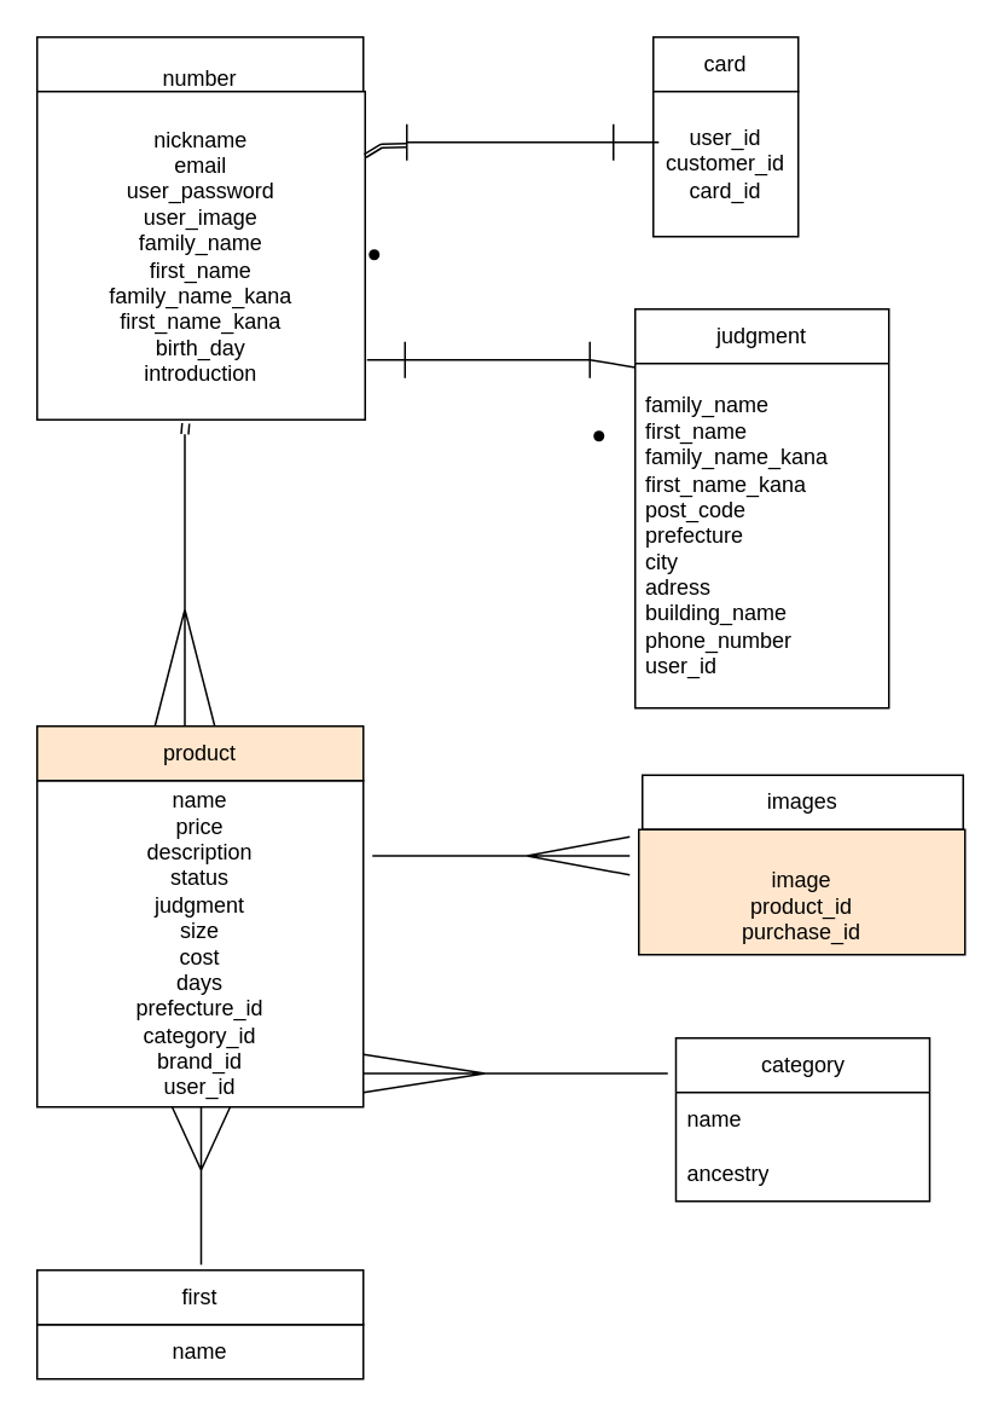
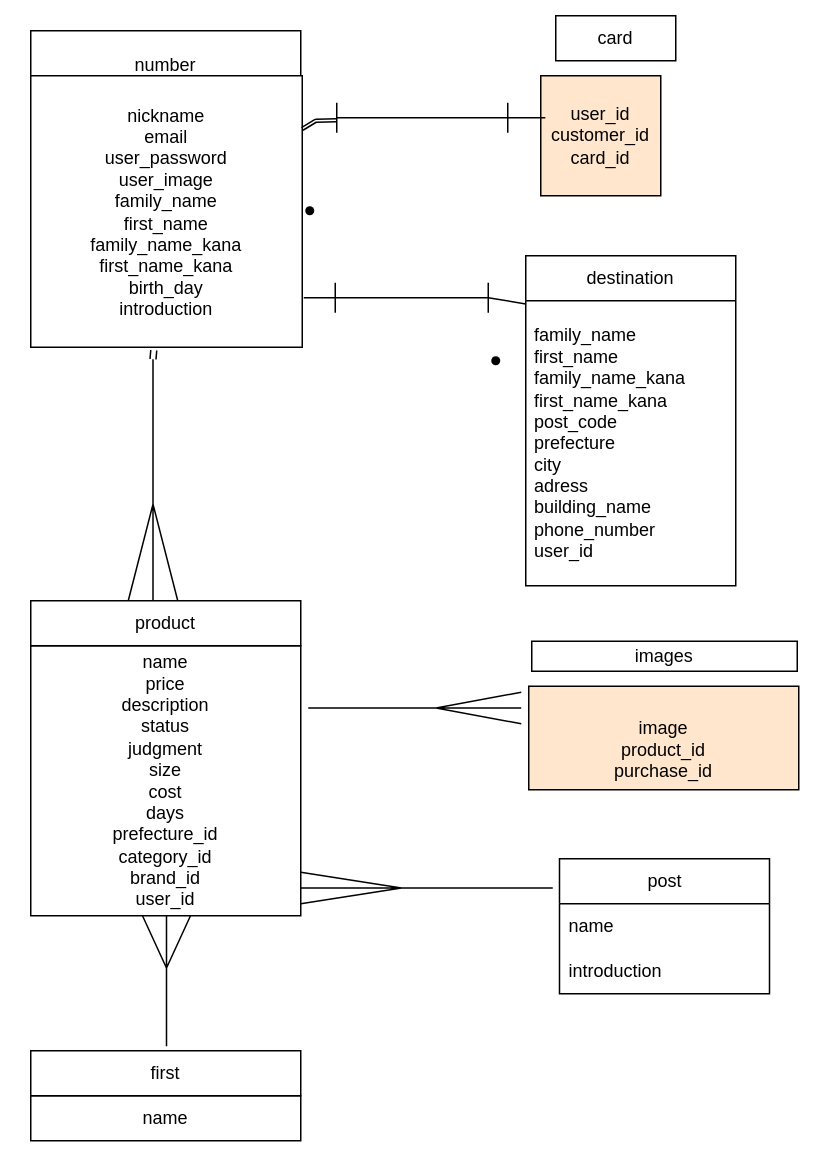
- <mxCell id="3" value="card" style="rounded=0;whiteSpace=wrap;html=1;fontSize=12;align=center;labelPosition=center;verticalLabelPosition=middle;verticalAlign=middle;" vertex="1" parent="1"><mxGeometry x="360" y="20" width="80" height="30" as="geometry" /></mxCell>
+ <mxCell id="3" value="card" style="rounded=0;whiteSpace=wrap;html=1;fontSize=12;align=center;labelPosition=center;verticalLabelPosition=middle;verticalAlign=middle;" vertex="1" parent="1"><mxGeometry x="370" y="10" width="80" height="30" as="geometry" /></mxCell>
- <mxCell id="4" value="user_id&lt;br&gt;customer_id&lt;br&gt;card_id&lt;br&gt;" style="whiteSpace=wrap;html=1;aspect=fixed;fontSize=12;" vertex="1" parent="1"><mxGeometry x="360" y="50" width="80" height="80" as="geometry" /></mxCell>
+ <mxCell id="4" value="user_id&lt;br&gt;customer_id&lt;br&gt;card_id&lt;br&gt;" style="whiteSpace=wrap;html=1;aspect=fixed;fontSize=12;fillColor=#ffe6cc;" vertex="1" parent="1"><mxGeometry x="360" y="50" width="80" height="80" as="geometry" /></mxCell>
- <mxCell id="15" value="judgment" style="swimlane;fontStyle=0;childLayout=stackLayout;horizontal=1;startSize=30;horizontalStack=0;resizeParent=1;resizeParentMax=0;resizeLast=0;collapsible=1;marginBottom=0;whiteSpace=wrap;html=1;fontSize=12;" vertex="1" parent="1"><mxGeometry x="350" y="170" width="140" height="220" as="geometry" /></mxCell>
+ <mxCell id="15" value="destination" style="swimlane;fontStyle=0;childLayout=stackLayout;horizontal=1;startSize=30;horizontalStack=0;resizeParent=1;resizeParentMax=0;resizeLast=0;collapsible=1;marginBottom=0;whiteSpace=wrap;html=1;fontSize=12;" vertex="1" parent="1"><mxGeometry x="350" y="170" width="140" height="220" as="geometry" /></mxCell>
- <mxCell id="8" value="product" style="rounded=0;whiteSpace=wrap;html=1;fillColor=#ffe6cc;" vertex="1" parent="1"><mxGeometry x="20" y="400" width="180" height="30" as="geometry" /></mxCell>
+ <mxCell id="8" value="product" style="rounded=0;whiteSpace=wrap;html=1;" vertex="1" parent="1"><mxGeometry x="20" y="400" width="180" height="30" as="geometry" /></mxCell>
- <mxCell id="2" value="images" style="rounded=0;whiteSpace=wrap;html=1;" vertex="1" parent="1"><mxGeometry x="354" y="427" width="177" height="30" as="geometry" /></mxCell>
+ <mxCell id="2" value="images" style="rounded=0;whiteSpace=wrap;html=1;" vertex="1" parent="1"><mxGeometry x="354" y="427" width="177" height="20" as="geometry" /></mxCell>
- <mxCell id="12" value="category" style="swimlane;fontStyle=0;childLayout=stackLayout;horizontal=1;startSize=30;horizontalStack=0;resizeParent=1;resizeParentMax=0;resizeLast=0;collapsible=1;marginBottom=0;whiteSpace=wrap;html=1;fontSize=12;" vertex="1" parent="1"><mxGeometry x="372.5" y="572" width="140" height="90" as="geometry" /></mxCell>
+ <mxCell id="12" value="post" style="swimlane;fontStyle=0;childLayout=stackLayout;horizontal=1;startSize=30;horizontalStack=0;resizeParent=1;resizeParentMax=0;resizeLast=0;collapsible=1;marginBottom=0;whiteSpace=wrap;html=1;fontSize=12;" vertex="1" parent="1"><mxGeometry x="372.5" y="572" width="140" height="90" as="geometry" /></mxCell>
- <mxCell id="14" value="ancestry" style="text;strokeColor=none;fillColor=none;align=left;verticalAlign=middle;spacingLeft=4;spacingRight=4;overflow=hidden;points=[[0,0.5],[1,0.5]];portConstraint=eastwest;rotatable=0;whiteSpace=wrap;html=1;fontSize=12;" vertex="1" parent="12"><mxGeometry y="60" width="140" height="30" as="geometry" /></mxCell>
+ <mxCell id="14" value="introduction" style="text;strokeColor=none;fillColor=none;align=left;verticalAlign=middle;spacingLeft=4;spacingRight=4;overflow=hidden;points=[[0,0.5],[1,0.5]];portConstraint=eastwest;rotatable=0;whiteSpace=wrap;html=1;fontSize=12;" vertex="1" parent="12"><mxGeometry y="60" width="140" height="30" as="geometry" /></mxCell>
